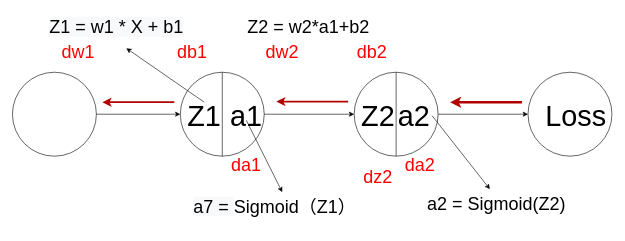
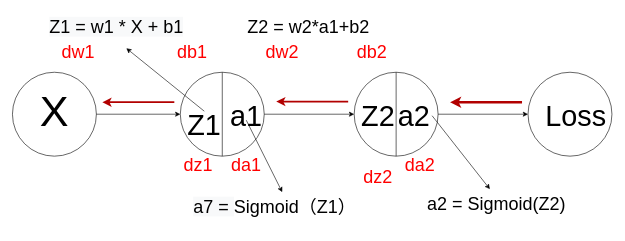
+ <mxCell id="9" value="&lt;font style=&quot;font-size: 72px;&quot;&gt;X&lt;/font&gt;" style="text;html=1;strokeColor=none;fillColor=none;align=center;verticalAlign=middle;whiteSpace=wrap;rounded=0;" vertex="1" parent="1"><mxGeometry x="60" y="170" width="60" height="30" as="geometry" /></mxCell>
- <mxCell id="10" value="&lt;font style=&quot;font-size: 48px;&quot;&gt;Z1&lt;/font&gt;" style="text;html=1;strokeColor=none;fillColor=none;align=center;verticalAlign=middle;whiteSpace=wrap;rounded=0;fontSize=72;" vertex="1" parent="1"><mxGeometry x="310" y="170" width="60" height="30" as="geometry" /></mxCell>
+ <mxCell id="10" value="&lt;font style=&quot;font-size: 48px;&quot;&gt;Z1&lt;/font&gt;" style="text;html=1;strokeColor=none;fillColor=none;align=center;verticalAlign=middle;whiteSpace=wrap;rounded=0;fontSize=72;" vertex="1" parent="1"><mxGeometry x="310" y="185" width="60" height="30" as="geometry" /></mxCell>
+ <mxCell id="31" value="&lt;font style=&quot;font-size: 30px;&quot; color=&quot;#ff0000&quot;&gt;dz1&lt;/font&gt;" style="text;html=1;strokeColor=none;fillColor=none;align=center;verticalAlign=middle;whiteSpace=wrap;rounded=0;" vertex="1" parent="1"><mxGeometry x="300" y="260" width="60" height="30" as="geometry" /></mxCell>
